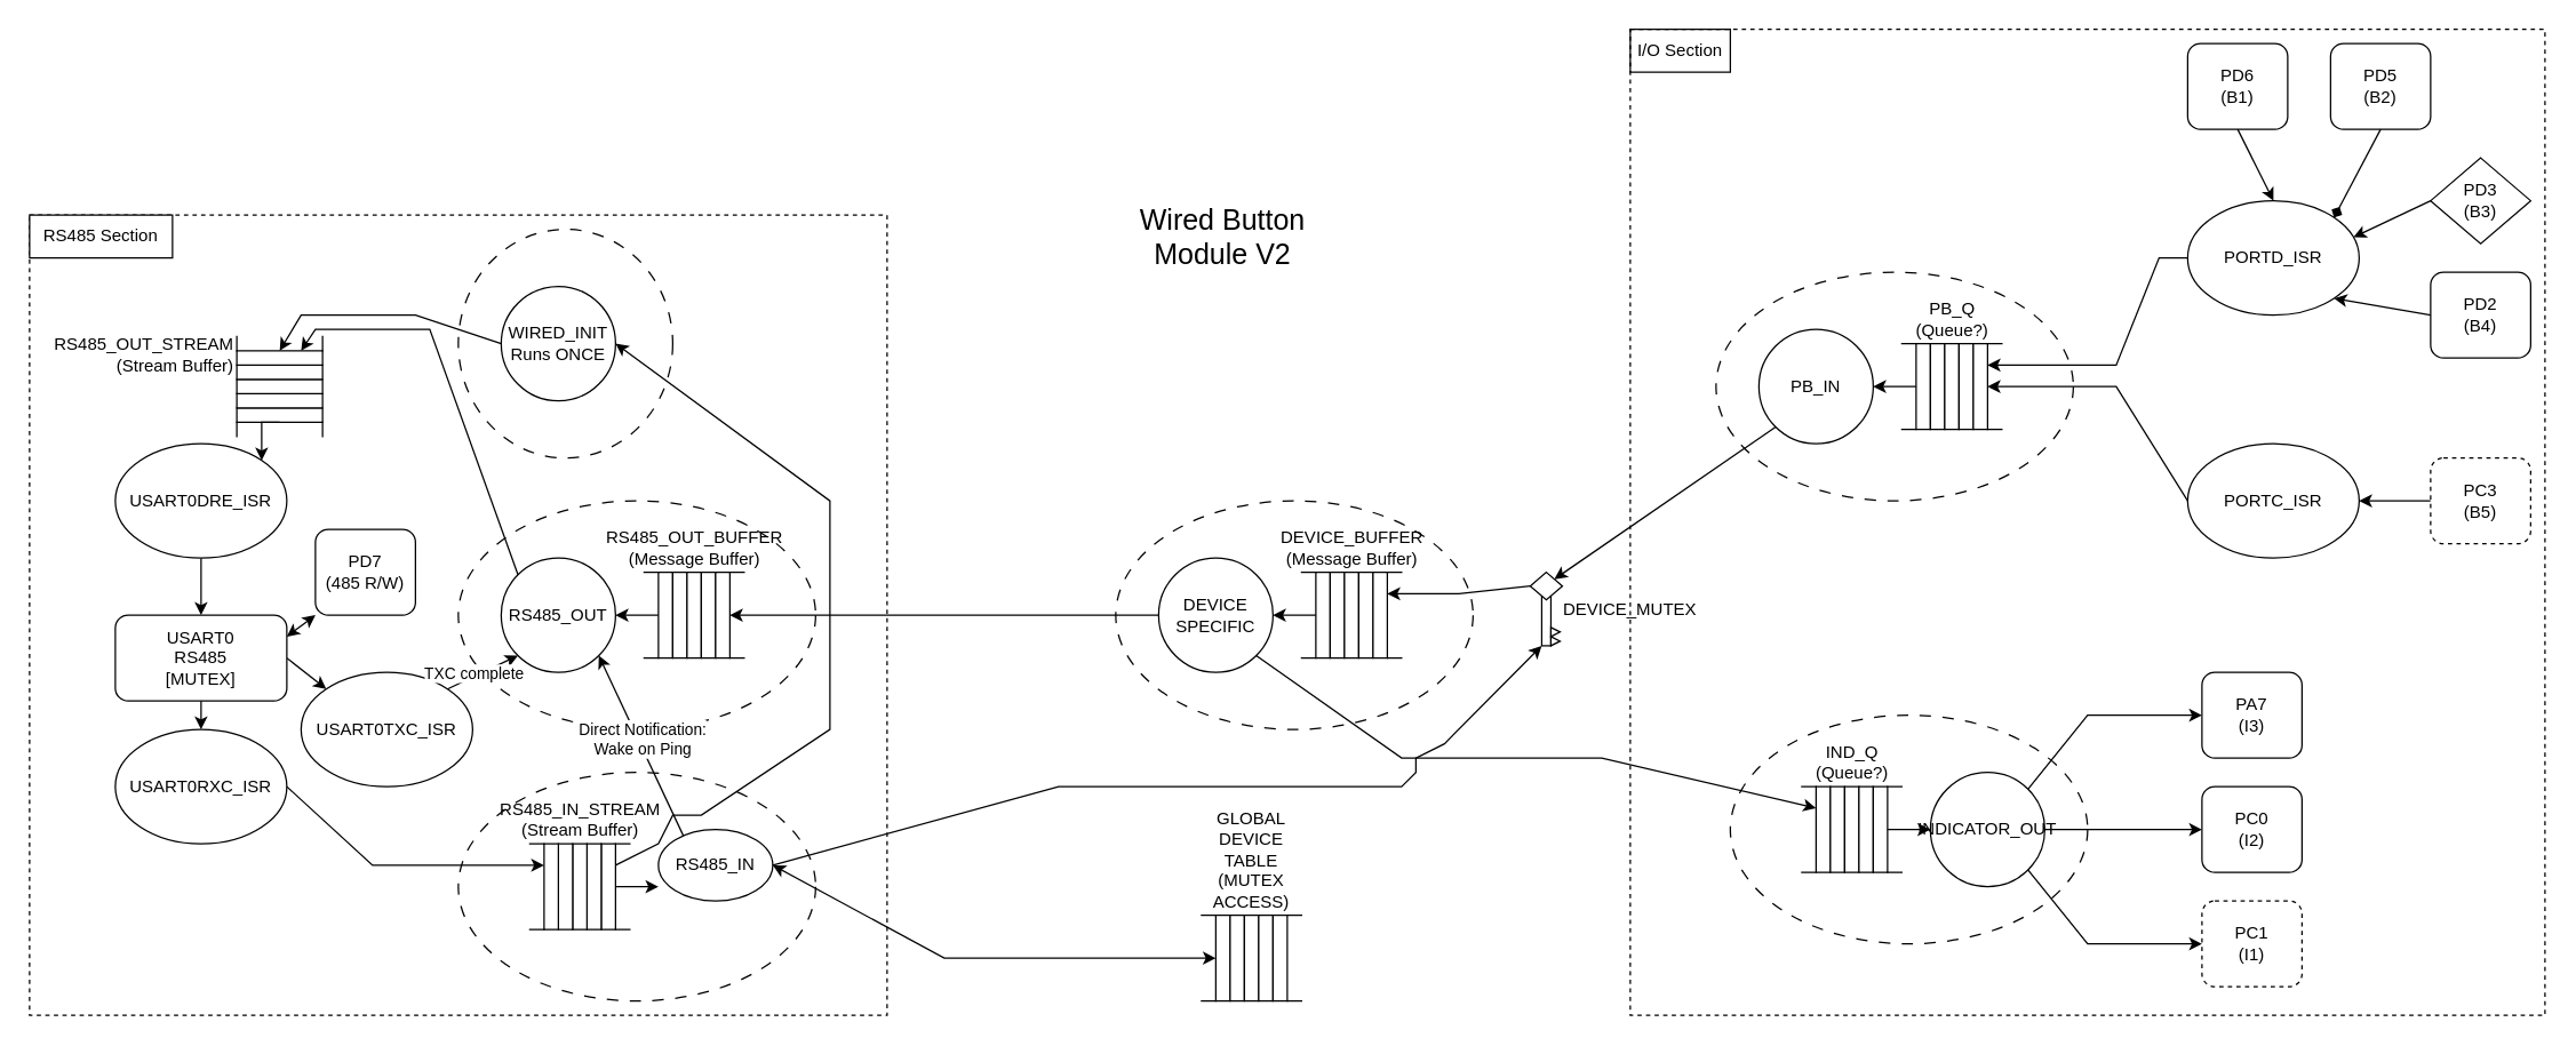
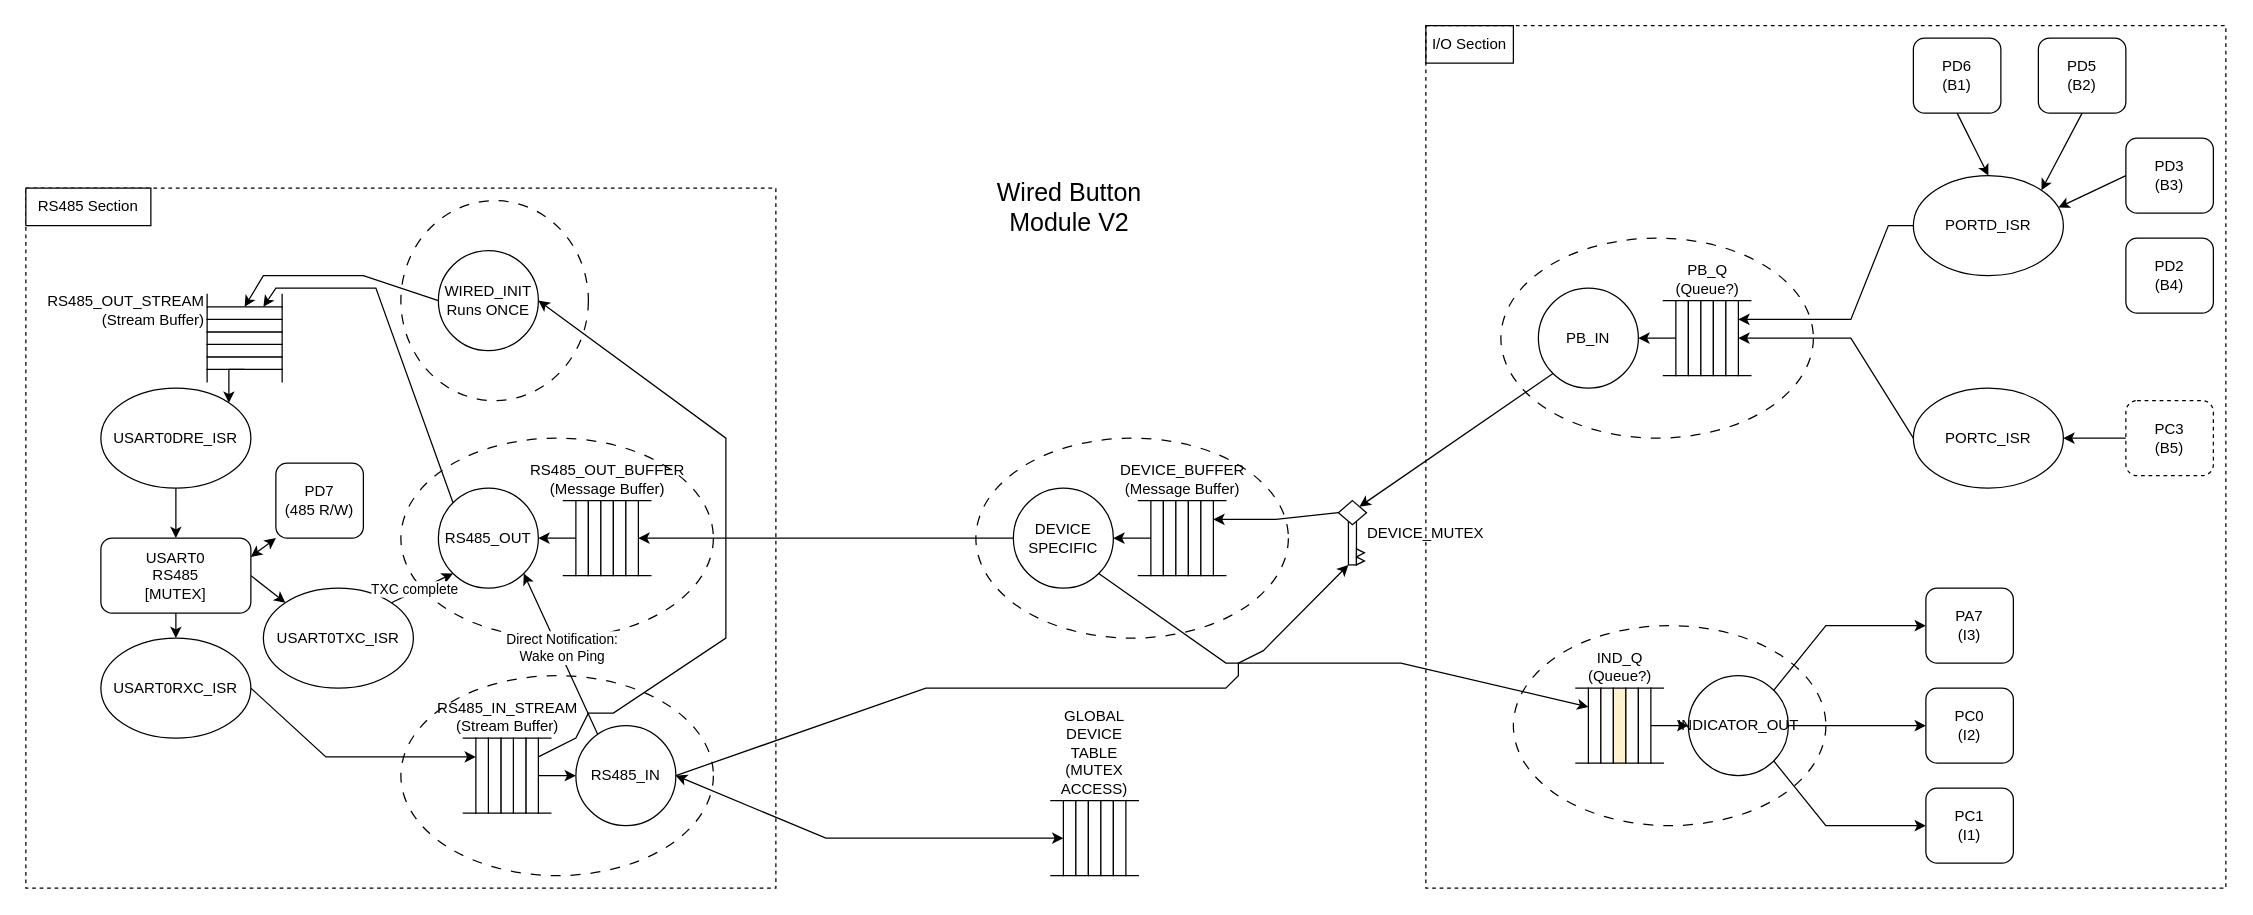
- <mxCell id="111" value="PD3&lt;div&gt;(B3)&lt;/div&gt;" style="rhombus;whiteSpace=wrap;html=1;movable=1;resizable=1;rotatable=1;deletable=1;editable=1;locked=0;connectable=1;" parent="1" vertex="1"><mxGeometry x="1700" y="110" width="70" height="60" as="geometry" /></mxCell>
+ <mxCell id="111" value="PD3&lt;div&gt;(B3)&lt;/div&gt;" style="rounded=1;whiteSpace=wrap;html=1;movable=1;resizable=1;rotatable=1;deletable=1;editable=1;locked=0;connectable=1;" parent="1" vertex="1"><mxGeometry x="1700" y="110" width="70" height="60" as="geometry" /></mxCell>
- <mxCell id="120" value="" style="endArrow=diamond;html=1;rounded=0;exitX=0.5;exitY=1;exitDx=0;exitDy=0;entryX=1;entryY=0;entryDx=0;entryDy=0;" parent="1" source="110" target="113" edge="1"><mxGeometry width="50" height="50" relative="1" as="geometry"><mxPoint x="1570" y="160" as="sourcePoint" /><mxPoint x="1620" y="110" as="targetPoint" /></mxGeometry></mxCell>
+ <mxCell id="120" value="" style="endArrow=classic;html=1;rounded=0;exitX=0.5;exitY=1;exitDx=0;exitDy=0;entryX=1;entryY=0;entryDx=0;entryDy=0;" parent="1" source="110" target="113" edge="1"><mxGeometry width="50" height="50" relative="1" as="geometry"><mxPoint x="1570" y="160" as="sourcePoint" /><mxPoint x="1620" y="110" as="targetPoint" /></mxGeometry></mxCell>
- <mxCell id="118" value="" style="endArrow=classic;html=1;rounded=0;exitX=0;exitY=0.5;exitDx=0;exitDy=0;entryX=1;entryY=1;entryDx=0;entryDy=0;" parent="1" source="112" target="113" edge="1"><mxGeometry width="50" height="50" relative="1" as="geometry"><mxPoint x="1510" y="200" as="sourcePoint" /><mxPoint x="1560" y="150" as="targetPoint" /></mxGeometry></mxCell>
- <mxCell id="91" value="IND_Q&lt;br&gt;(Queue?)" style="rounded=0;movable=1;resizable=1;rotatable=1;deletable=1;editable=1;locked=0;connectable=1;labelPosition=center;verticalLabelPosition=top;align=center;verticalAlign=bottom;html=1;" parent="88" vertex="1"><mxGeometry x="30" width="10" height="60" as="geometry" /></mxCell>
+ <mxCell id="91" value="IND_Q&lt;br&gt;(Queue?)" style="rounded=0;movable=1;resizable=1;rotatable=1;deletable=1;editable=1;locked=0;connectable=1;labelPosition=center;verticalLabelPosition=top;align=center;verticalAlign=bottom;html=1;fillColor=#fff2cc;" parent="88" vertex="1"><mxGeometry x="30" width="10" height="60" as="geometry" /></mxCell>
- <mxCell id="19" value="RS485_IN" style="ellipse;whiteSpace=wrap;html=1;aspect=fixed;flipH=0;movable=1;resizable=1;rotatable=1;deletable=1;editable=1;locked=0;connectable=1;container=0;" parent="17" vertex="1"><mxGeometry x="140" y="40" width="80" height="50" as="geometry" /></mxCell>
+ <mxCell id="19" value="RS485_IN" style="ellipse;whiteSpace=wrap;html=1;aspect=fixed;flipH=0;movable=1;resizable=1;rotatable=1;deletable=1;editable=1;locked=0;connectable=1;container=0;" parent="17" vertex="1"><mxGeometry x="140" y="40" width="80" height="80" as="geometry" /></mxCell>
- <mxCell id="125" value="PC1&lt;div&gt;(I1)&lt;/div&gt;" style="rounded=1;whiteSpace=wrap;html=1;movable=1;resizable=1;rotatable=1;deletable=1;editable=1;locked=0;connectable=1;dashed=1;" parent="1" vertex="1"><mxGeometry x="1540" y="630" width="70" height="60" as="geometry" /></mxCell>
+ <mxCell id="125" value="PC1&lt;div&gt;(I1)&lt;/div&gt;" style="rounded=1;whiteSpace=wrap;html=1;movable=1;resizable=1;rotatable=1;deletable=1;editable=1;locked=0;connectable=1;" parent="1" vertex="1"><mxGeometry x="1540" y="630" width="70" height="60" as="geometry" /></mxCell>
